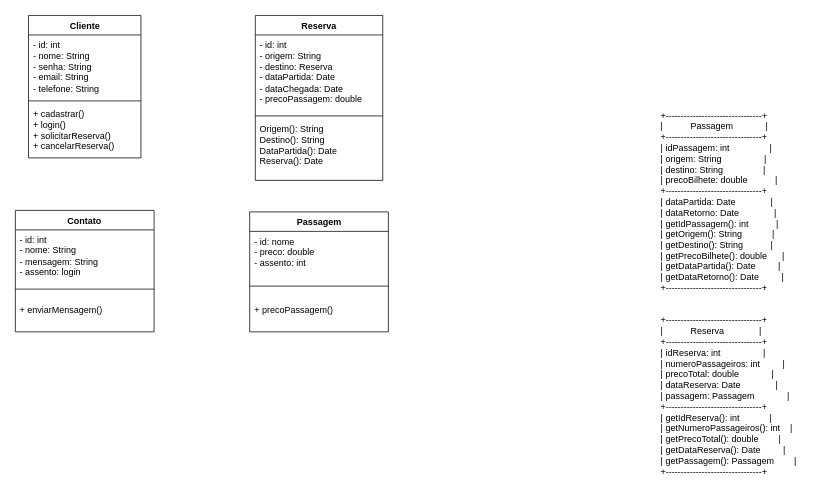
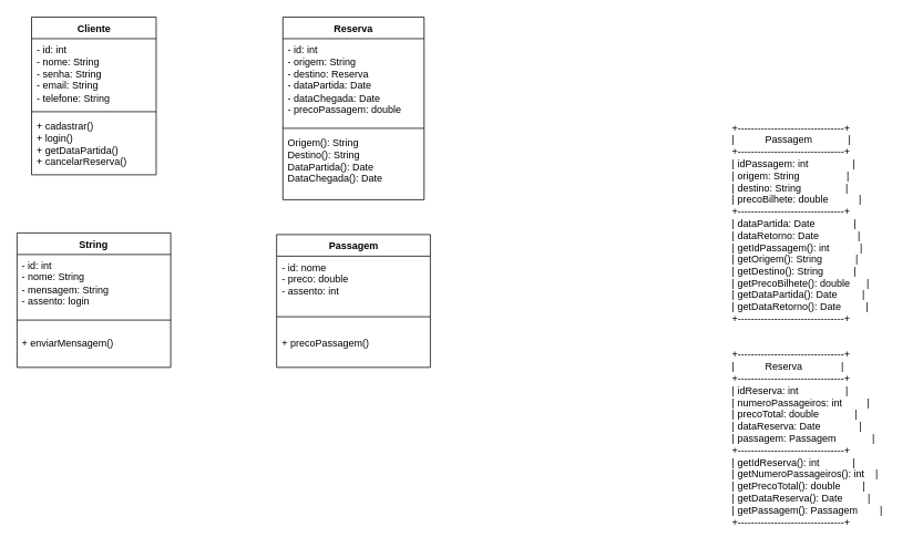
- <mxCell id="5" value="+ cadastrar()&amp;nbsp; &amp;nbsp; &amp;nbsp; &amp;nbsp; &amp;nbsp; &amp;nbsp; &amp;nbsp; &amp;nbsp; &amp;nbsp;&amp;nbsp;&lt;br style=&quot;border-color: var(--border-color); padding: 0px; margin: 0px;&quot;&gt;+ login()&amp;nbsp; &lt;br&gt;+ solicitarReserva()&lt;br&gt;+ cancelarReserva()&amp;nbsp; &amp;nbsp; &amp;nbsp; &amp;nbsp; &amp;nbsp; &amp;nbsp; &amp;nbsp; &amp;nbsp; &amp;nbsp; &amp;nbsp; &amp;nbsp; &amp;nbsp; &amp;nbsp; &amp;nbsp; &amp;nbsp; &amp;nbsp; &amp;nbsp;&amp;nbsp;" style="text;strokeColor=none;fillColor=none;align=left;verticalAlign=top;spacingLeft=4;spacingRight=4;overflow=hidden;rotatable=0;points=[[0,0.5],[1,0.5]];portConstraint=eastwest;whiteSpace=wrap;html=1;" parent="2" vertex="1"><mxGeometry y="118" width="150" height="72" as="geometry" /></mxCell>
+ <mxCell id="5" value="+ cadastrar()&amp;nbsp; &amp;nbsp; &amp;nbsp; &amp;nbsp; &amp;nbsp; &amp;nbsp; &amp;nbsp; &amp;nbsp; &amp;nbsp;&amp;nbsp;&lt;br style=&quot;border-color: var(--border-color); padding: 0px; margin: 0px;&quot;&gt;+ login()&amp;nbsp; &lt;br&gt;+ getDataPartida()&lt;br&gt;+ cancelarReserva()&amp;nbsp; &amp;nbsp; &amp;nbsp; &amp;nbsp; &amp;nbsp; &amp;nbsp; &amp;nbsp; &amp;nbsp; &amp;nbsp; &amp;nbsp; &amp;nbsp; &amp;nbsp; &amp;nbsp; &amp;nbsp; &amp;nbsp; &amp;nbsp; &amp;nbsp;&amp;nbsp;" style="text;strokeColor=none;fillColor=none;align=left;verticalAlign=top;spacingLeft=4;spacingRight=4;overflow=hidden;rotatable=0;points=[[0,0.5],[1,0.5]];portConstraint=eastwest;whiteSpace=wrap;html=1;" parent="2" vertex="1"><mxGeometry y="118" width="150" height="72" as="geometry" /></mxCell>
- <mxCell id="9" value="&lt;div&gt;&lt;span style=&quot;background-color: initial;&quot;&gt;Origem(): String&lt;/span&gt;&lt;br&gt;&lt;/div&gt;&lt;div&gt;Destino(): String&lt;/div&gt;&lt;div&gt;DataPartida(): Date&lt;/div&gt;&lt;div&gt;Reserva(): Date&lt;/div&gt;&lt;div&gt;&lt;br&gt;&lt;/div&gt;" style="text;strokeColor=none;fillColor=none;align=left;verticalAlign=top;spacingLeft=4;spacingRight=4;overflow=hidden;rotatable=0;points=[[0,0.5],[1,0.5]];portConstraint=eastwest;whiteSpace=wrap;html=1;" parent="6" vertex="1"><mxGeometry y="138" width="170" height="82" as="geometry" /></mxCell>
+ <mxCell id="9" value="&lt;div&gt;&lt;span style=&quot;background-color: initial;&quot;&gt;Origem(): String&lt;/span&gt;&lt;br&gt;&lt;/div&gt;&lt;div&gt;Destino(): String&lt;/div&gt;&lt;div&gt;DataPartida(): Date&lt;/div&gt;&lt;div&gt;DataChegada(): Date&lt;/div&gt;&lt;div&gt;&lt;br&gt;&lt;/div&gt;" style="text;strokeColor=none;fillColor=none;align=left;verticalAlign=top;spacingLeft=4;spacingRight=4;overflow=hidden;rotatable=0;points=[[0,0.5],[1,0.5]];portConstraint=eastwest;whiteSpace=wrap;html=1;" parent="6" vertex="1"><mxGeometry y="138" width="170" height="82" as="geometry" /></mxCell>
- <mxCell id="15" value="Contato" style="swimlane;fontStyle=1;align=center;verticalAlign=top;childLayout=stackLayout;horizontal=1;startSize=26;horizontalStack=0;resizeParent=1;resizeParentMax=0;resizeLast=0;collapsible=1;marginBottom=0;whiteSpace=wrap;html=1;" vertex="1" parent="1"><mxGeometry x="20" y="280" width="185" height="162" as="geometry" /></mxCell>
+ <mxCell id="15" value="String" style="swimlane;fontStyle=1;align=center;verticalAlign=top;childLayout=stackLayout;horizontal=1;startSize=26;horizontalStack=0;resizeParent=1;resizeParentMax=0;resizeLast=0;collapsible=1;marginBottom=0;whiteSpace=wrap;html=1;" vertex="1" parent="1"><mxGeometry x="20" y="280" width="185" height="162" as="geometry" /></mxCell>
